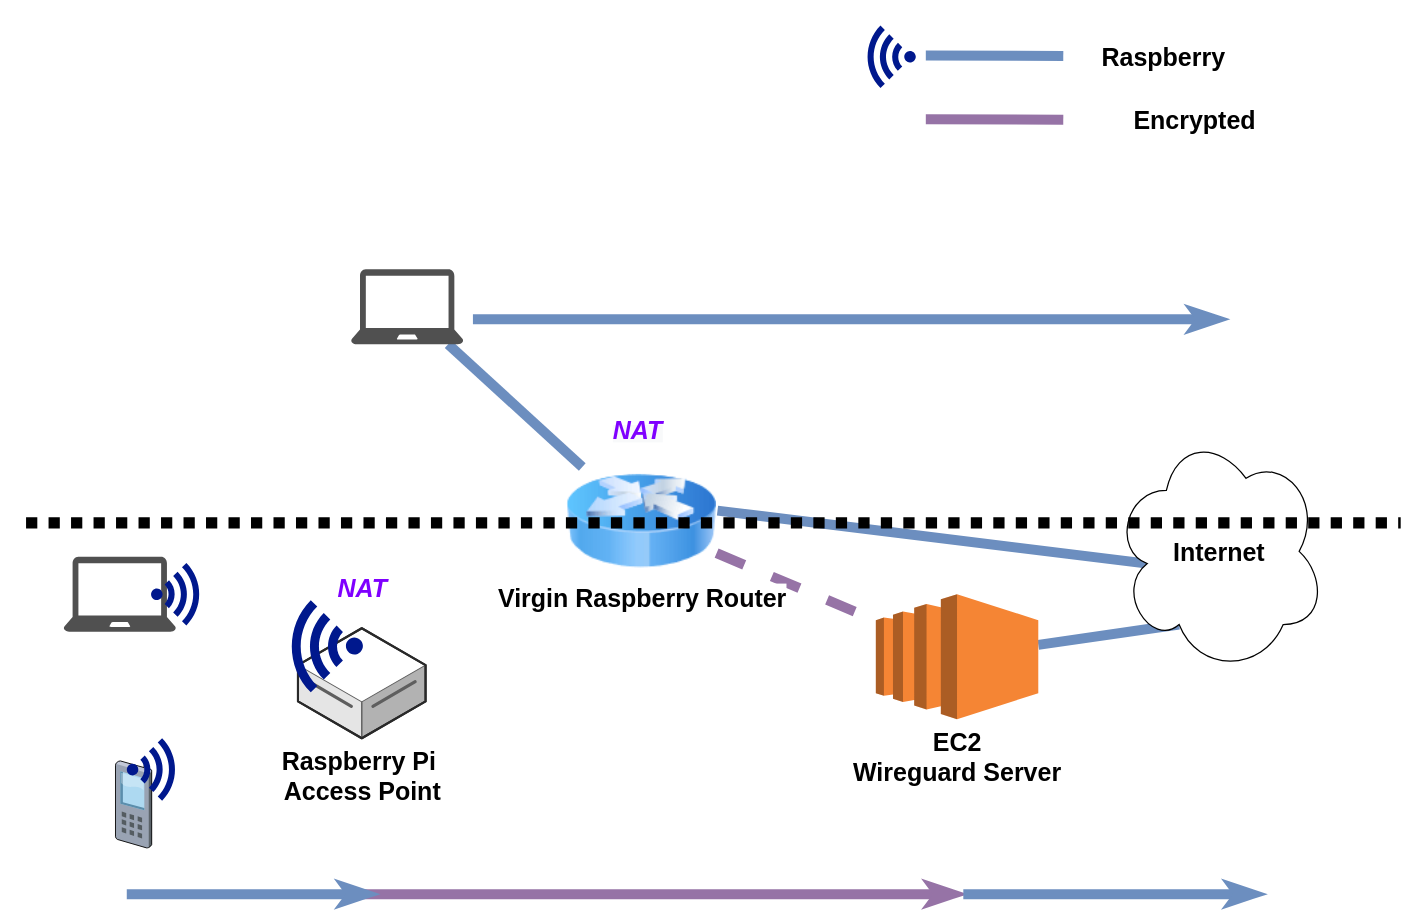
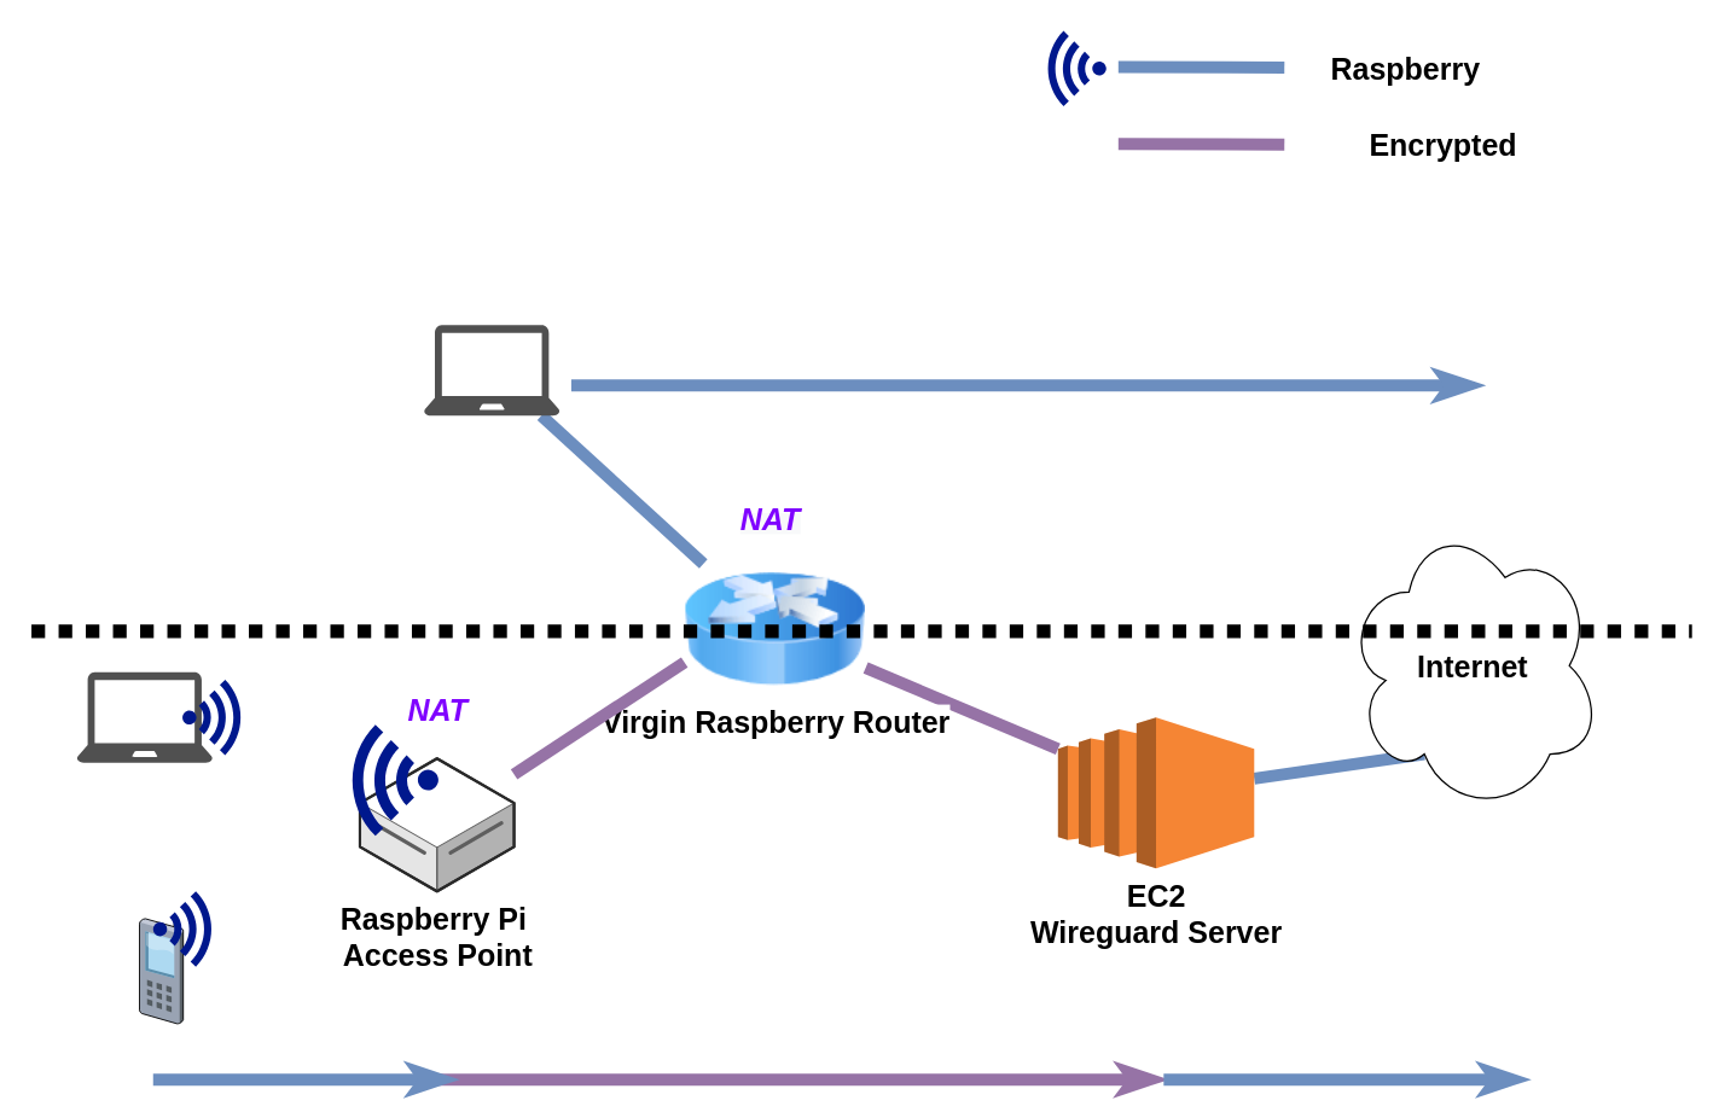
- <mxCell id="4" style="edgeStyle=none;rounded=0;orthogonalLoop=1;jettySize=auto;html=1;entryX=0.16;entryY=0.55;entryDx=0;entryDy=0;entryPerimeter=0;endArrow=none;endFill=0;strokeWidth=8;fillColor=#dae8fc;strokeColor=#6c8ebf;exitX=1.006;exitY=0.401;exitDx=0;exitDy=0;exitPerimeter=0;" edge="1" parent="1" source="7" target="22"><mxGeometry relative="1" as="geometry" /></mxCell>
- <mxCell id="5" style="edgeStyle=none;rounded=0;orthogonalLoop=1;jettySize=auto;html=1;entryX=0;entryY=0.21;entryDx=0;entryDy=0;entryPerimeter=0;endArrow=none;endFill=0;strokeWidth=8;fillColor=#e1d5e7;strokeColor=#9673a6;dashed=1;" edge="1" parent="1" source="7" target="3"><mxGeometry relative="1" as="geometry" /></mxCell>
+ <mxCell id="5" style="edgeStyle=none;rounded=0;orthogonalLoop=1;jettySize=auto;html=1;entryX=0;entryY=0.21;entryDx=0;entryDy=0;entryPerimeter=0;endArrow=none;endFill=0;strokeWidth=8;fillColor=#e1d5e7;strokeColor=#9673a6;" edge="1" parent="1" source="7" target="3"><mxGeometry relative="1" as="geometry" /></mxCell>
+ <mxCell id="10" style="rounded=0;orthogonalLoop=1;jettySize=auto;html=1;entryX=0;entryY=0.75;entryDx=0;entryDy=0;strokeWidth=8;endArrow=none;endFill=0;fillColor=#e1d5e7;strokeColor=#9673a6;" edge="1" parent="1" source="11" target="7"><mxGeometry relative="1" as="geometry" /></mxCell>
